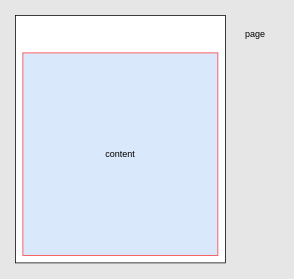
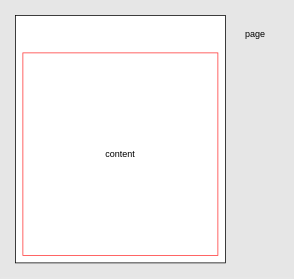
- <mxCell id="4" value="content" style="rounded=0;whiteSpace=wrap;html=1;strokeColor=#FF3333;fillColor=#dae8fc;" vertex="1" parent="1"><mxGeometry x="30" y="70" width="260" height="270" as="geometry" /></mxCell>
+ <mxCell id="4" value="content" style="rounded=0;whiteSpace=wrap;html=1;strokeColor=#FF3333;" vertex="1" parent="1"><mxGeometry x="30" y="70" width="260" height="270" as="geometry" /></mxCell>
